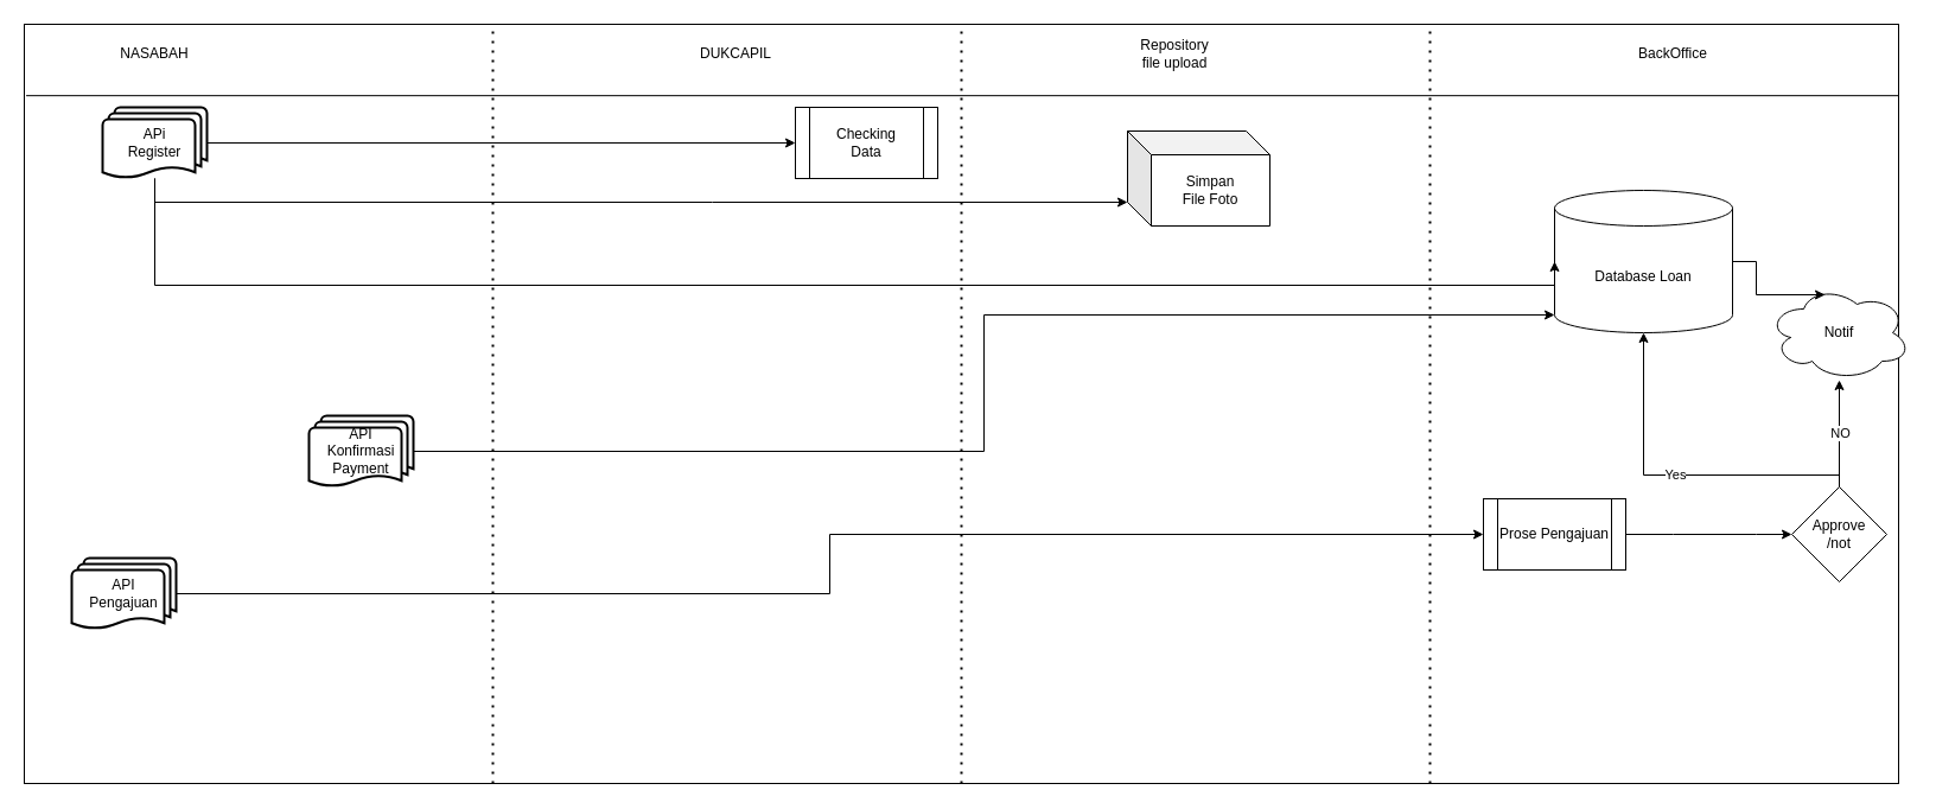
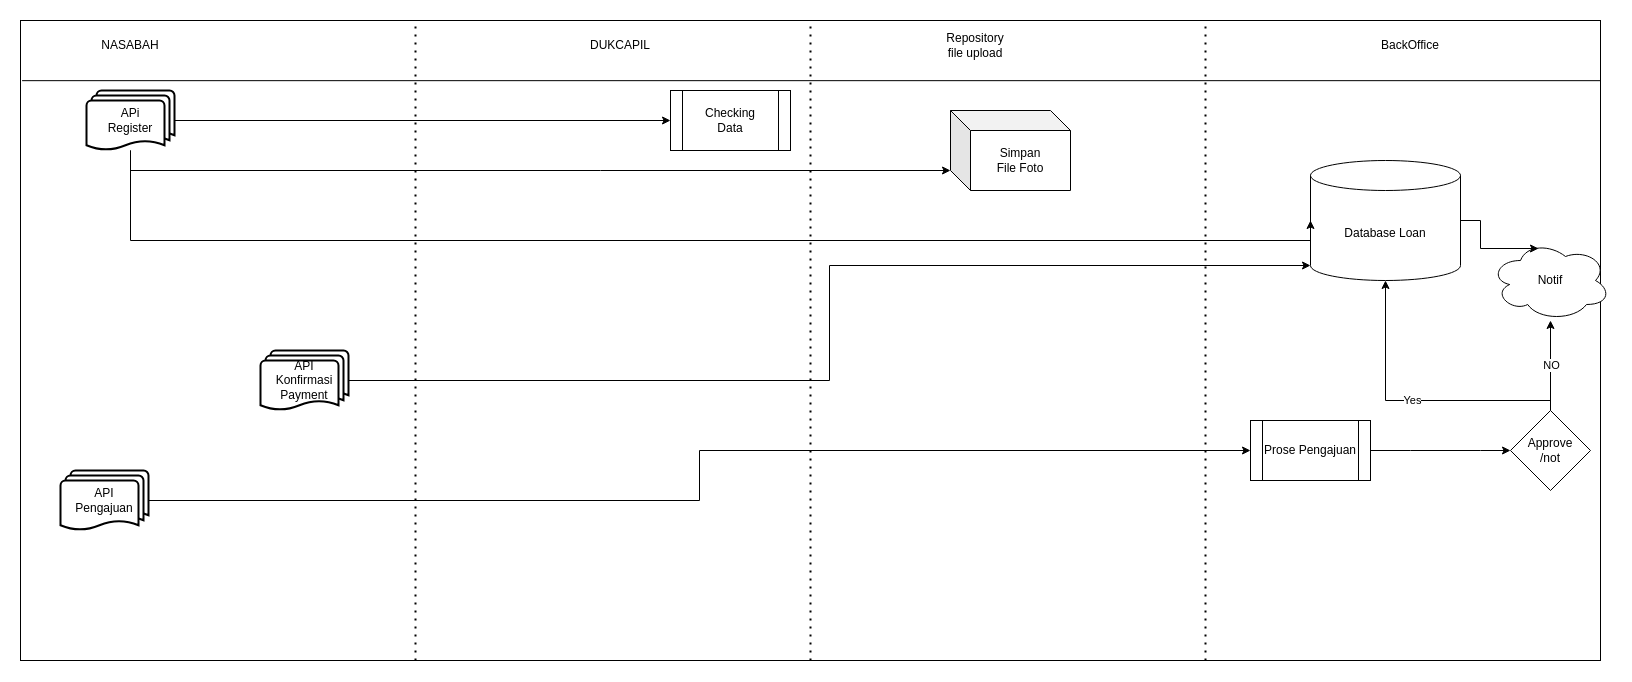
- <mxCell id="12" value="Repository file upload" style="text;html=1;align=center;verticalAlign=middle;whiteSpace=wrap;rounded=0;" vertex="1" parent="1"><mxGeometry x="960" y="30" width="60" height="30" as="geometry" /></mxCell>
+ <mxCell id="12" value="Repository file upload" style="text;html=1;align=center;verticalAlign=middle;whiteSpace=wrap;rounded=0;" vertex="1" parent="1"><mxGeometry x="945" y="30" width="60" height="30" as="geometry" /></mxCell>
